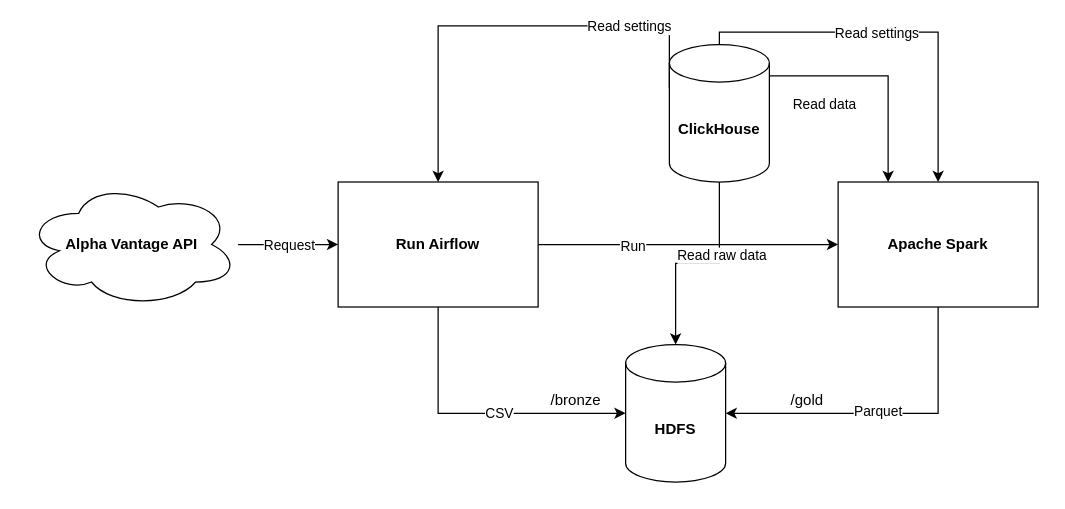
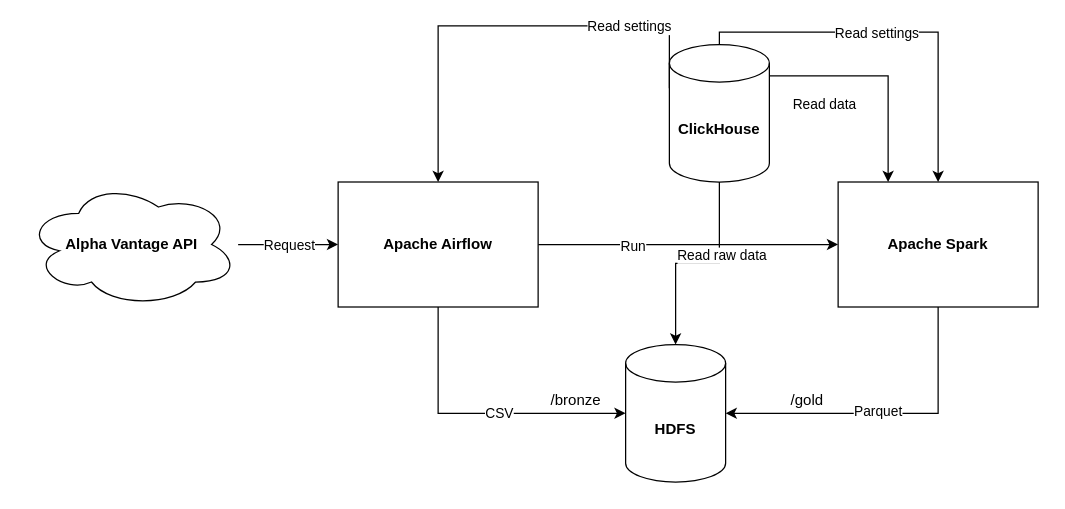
- <mxCell id="14" value="Run Airflow" style="rounded=0;whiteSpace=wrap;html=1;fontStyle=1" parent="1" vertex="1"><mxGeometry x="270" y="145" width="160" height="100" as="geometry" /></mxCell>
+ <mxCell id="14" value="Apache Airflow" style="rounded=0;whiteSpace=wrap;html=1;fontStyle=1" parent="1" vertex="1"><mxGeometry x="270" y="145" width="160" height="100" as="geometry" /></mxCell>
